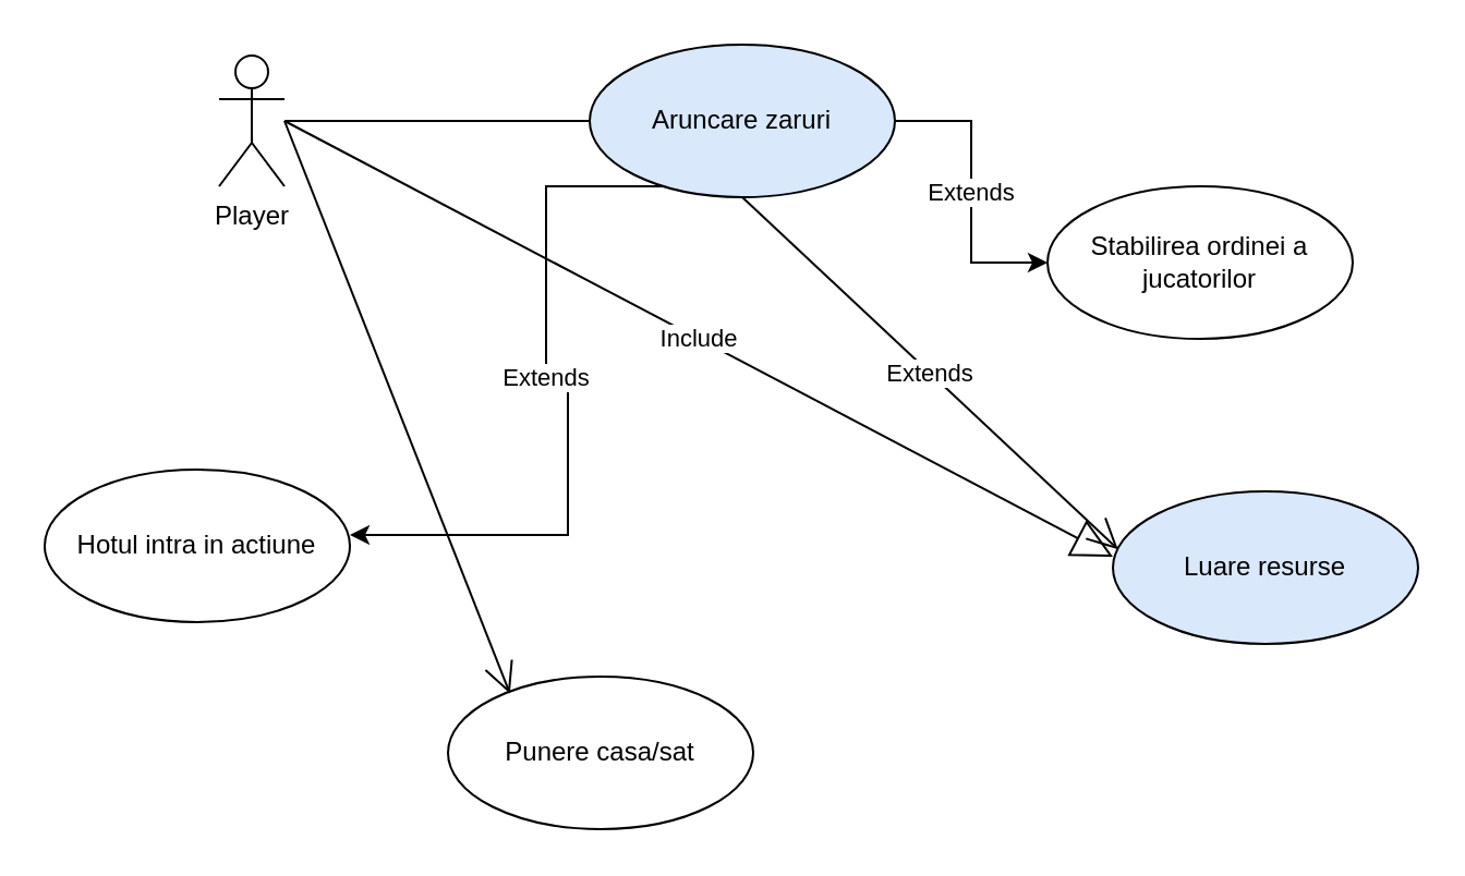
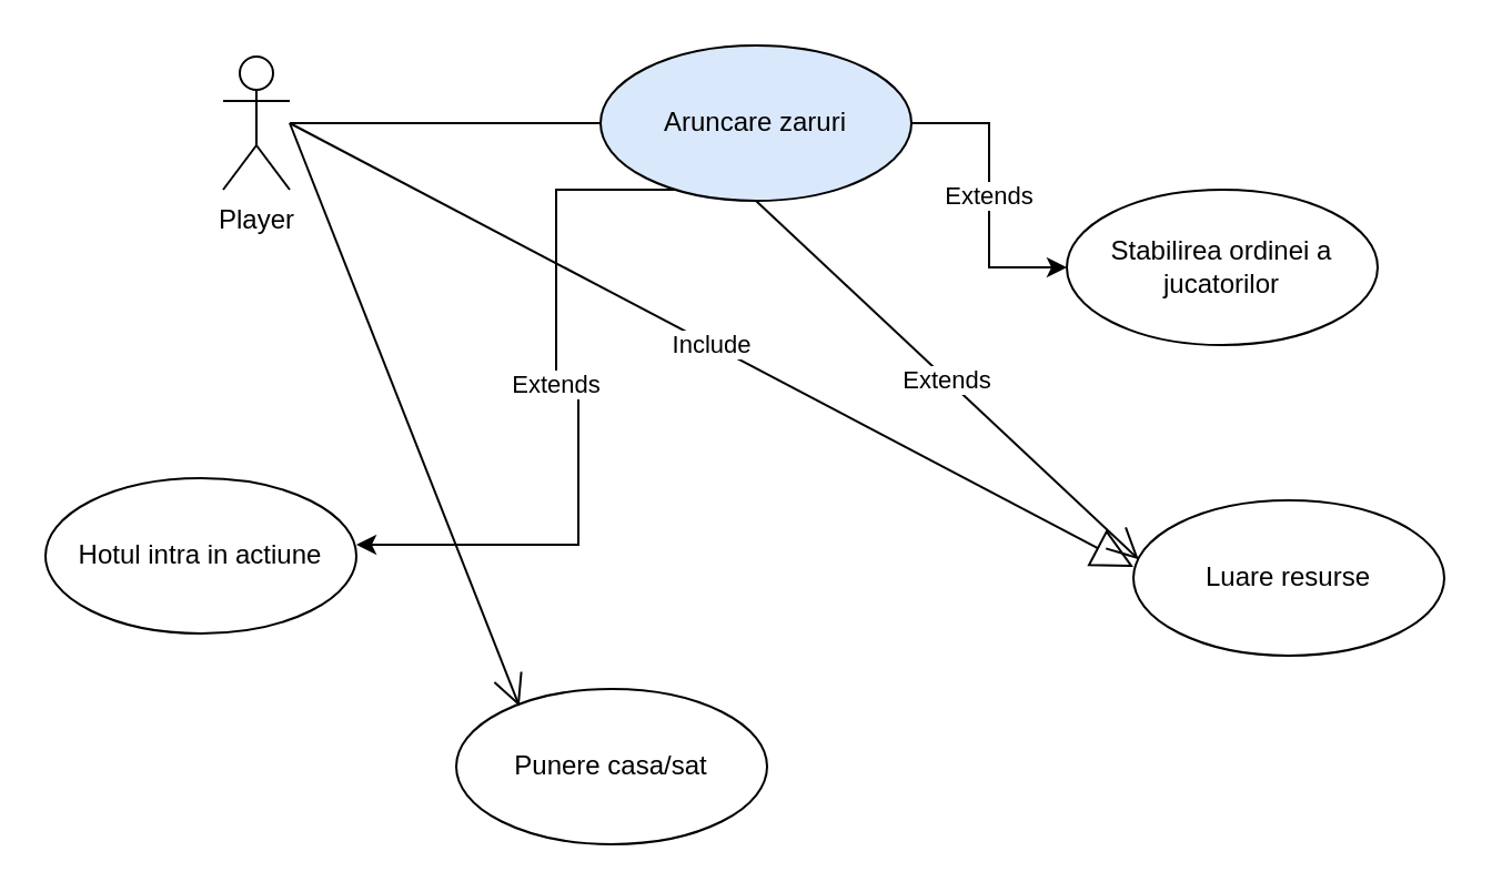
- <mxCell id="6" value="Luare resurse" style="ellipse;whiteSpace=wrap;html=1;fillColor=#dae8fc;" vertex="1" parent="1"><mxGeometry x="510" y="225" width="140" height="70" as="geometry" /></mxCell>
+ <mxCell id="6" value="Luare resurse" style="ellipse;whiteSpace=wrap;html=1;" vertex="1" parent="1"><mxGeometry x="510" y="225" width="140" height="70" as="geometry" /></mxCell>
